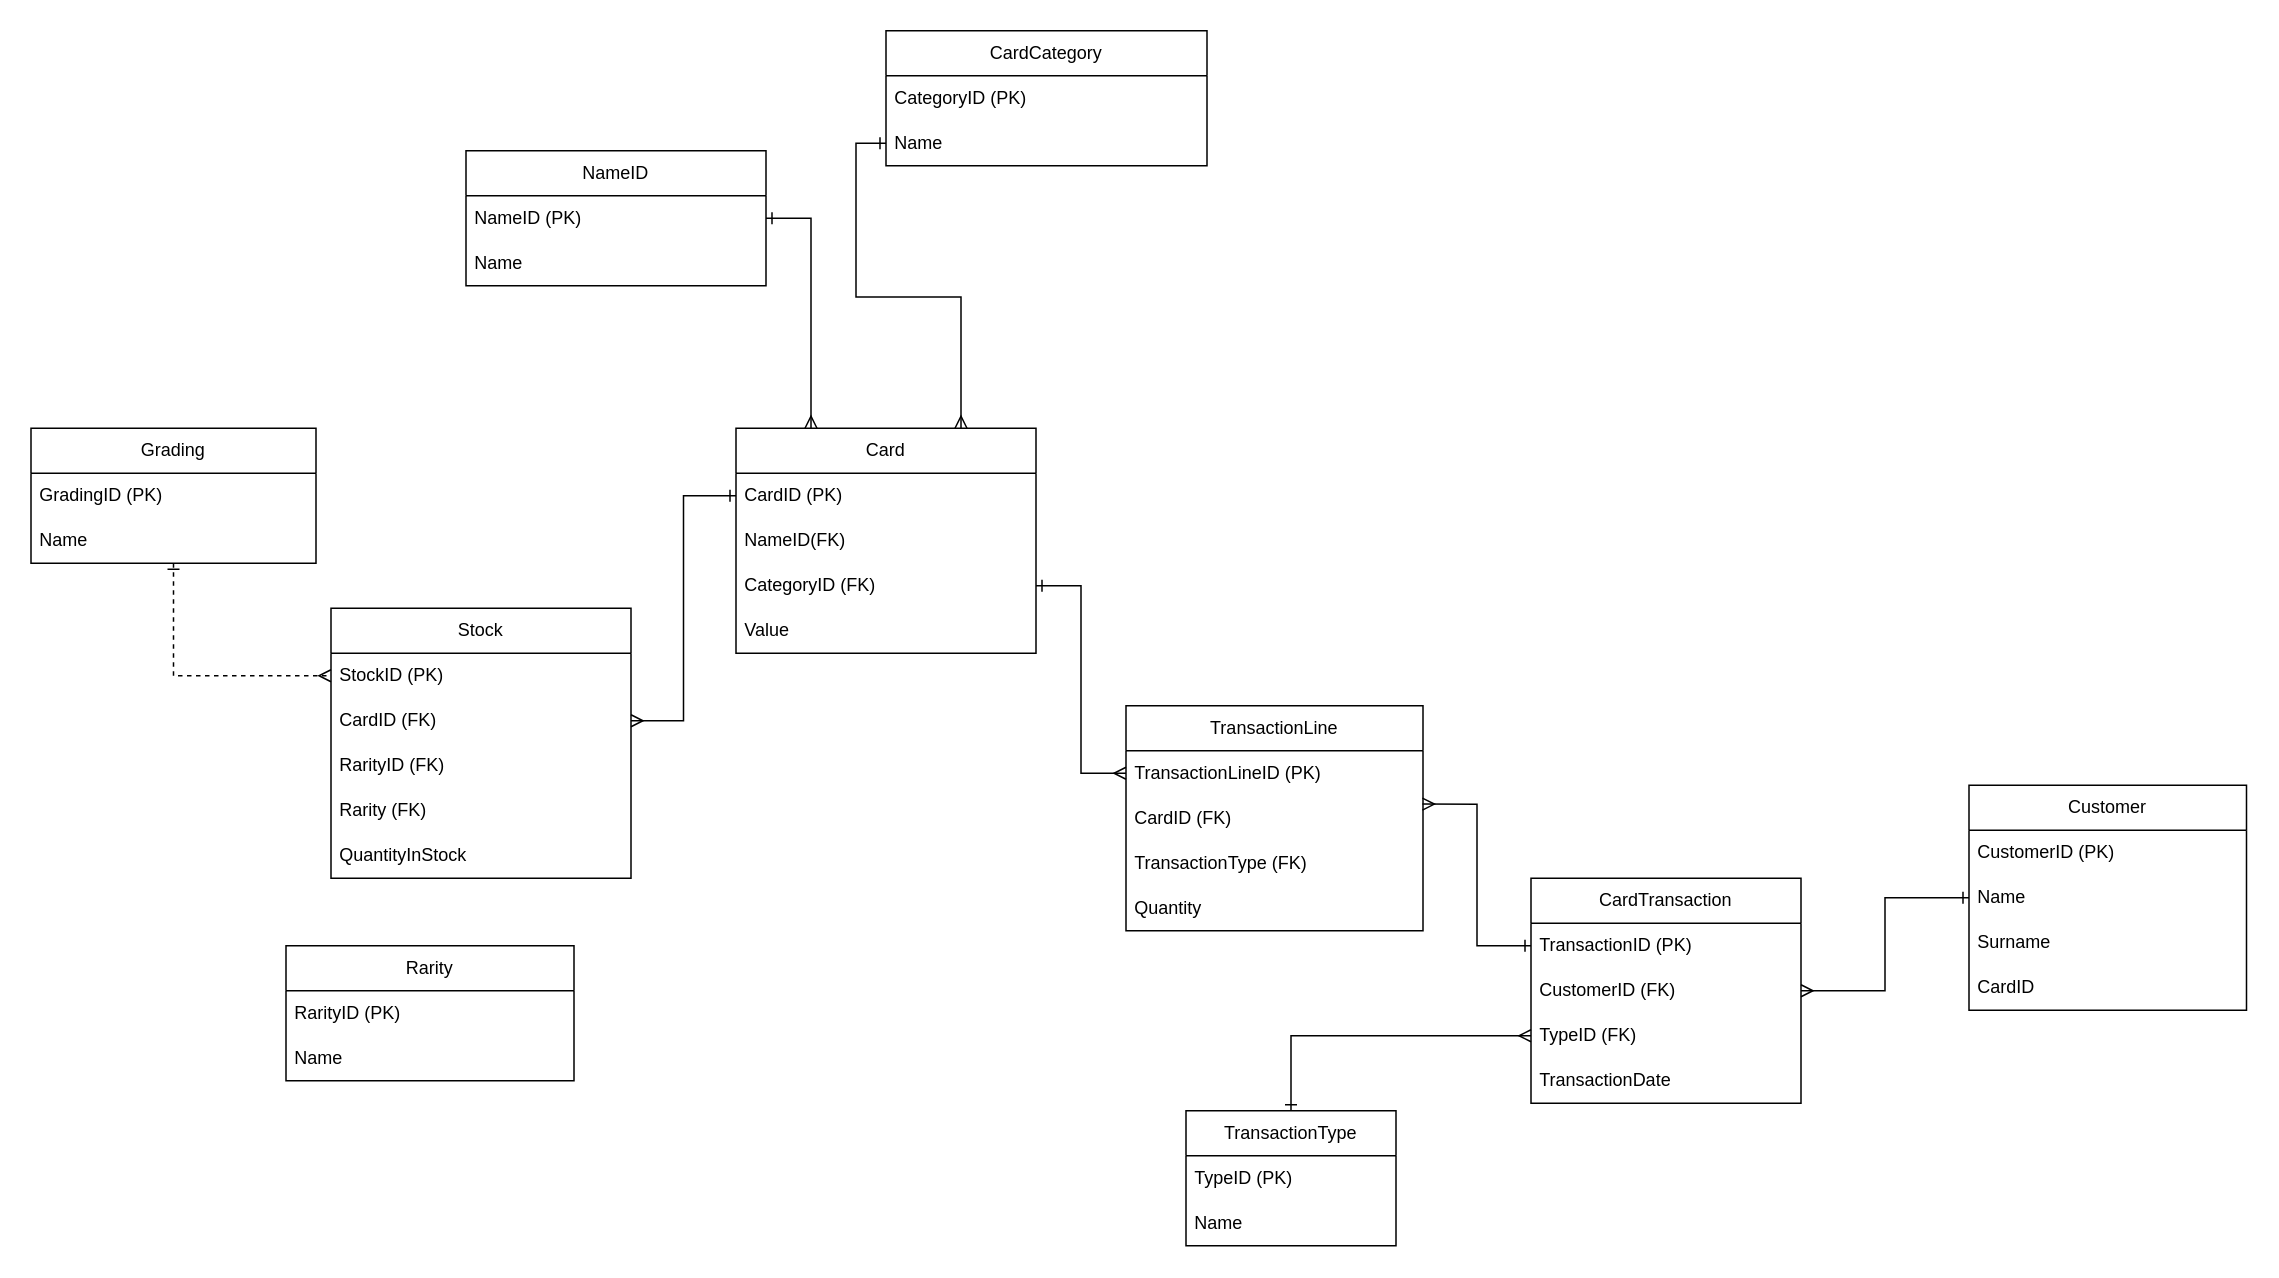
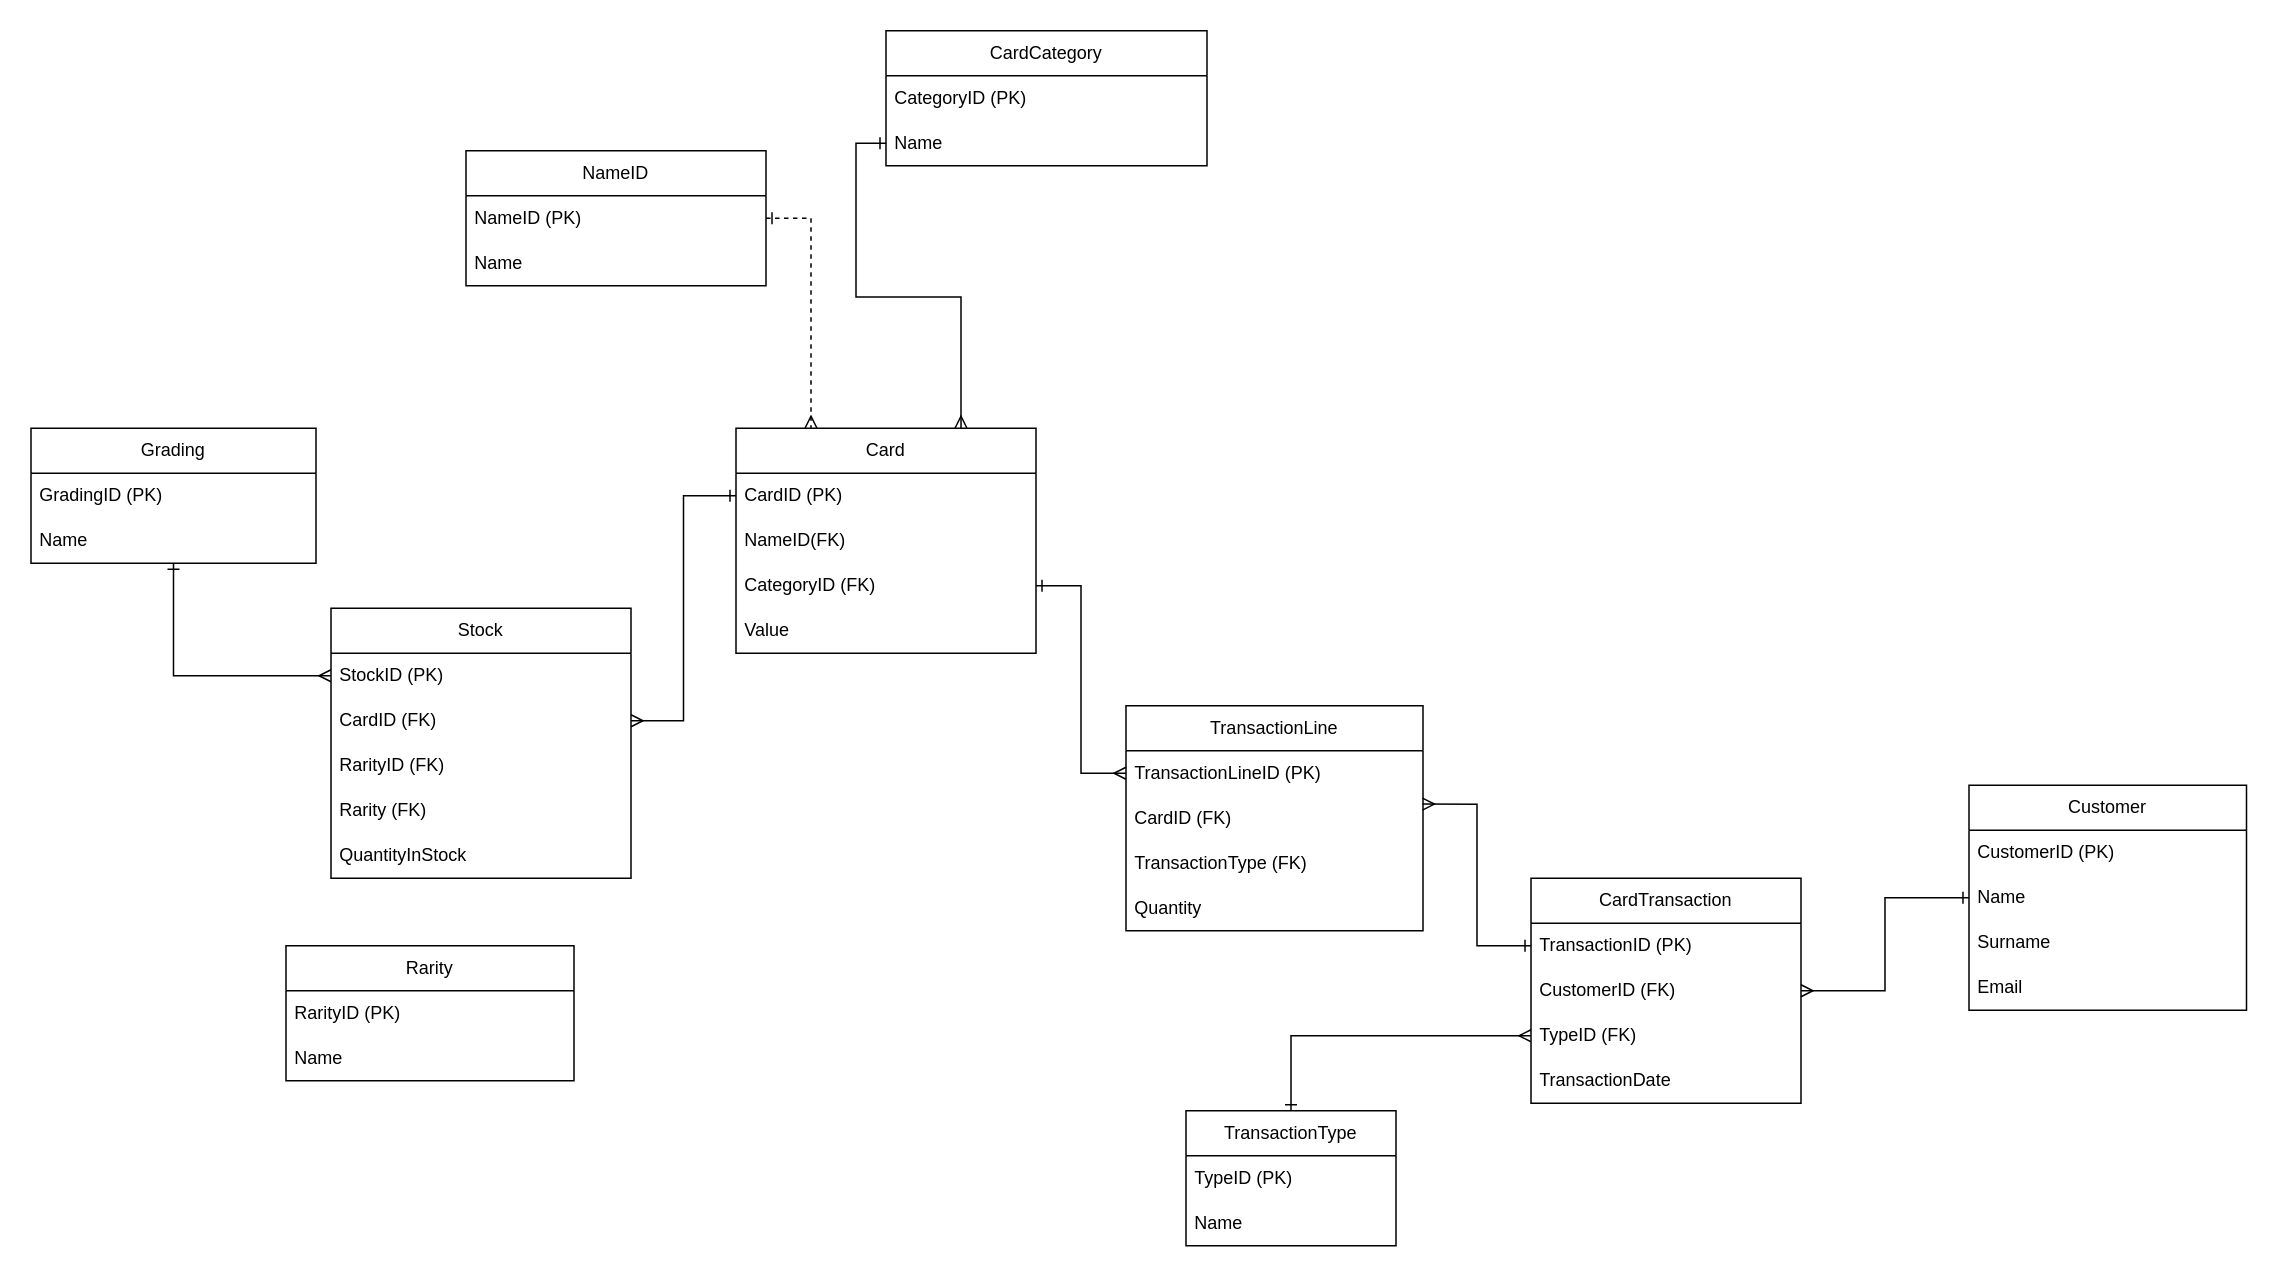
- <mxCell id="49" style="edgeStyle=orthogonalEdgeStyle;rounded=0;orthogonalLoop=1;jettySize=auto;html=1;entryX=0.25;entryY=0;entryDx=0;entryDy=0;endArrow=ERmany;endFill=0;startArrow=ERone;startFill=0;" edge="1" parent="1" source="40" target="27"><mxGeometry relative="1" as="geometry" /></mxCell>
+ <mxCell id="49" style="edgeStyle=orthogonalEdgeStyle;rounded=0;orthogonalLoop=1;jettySize=auto;html=1;entryX=0.25;entryY=0;entryDx=0;entryDy=0;endArrow=ERmany;endFill=0;startArrow=ERone;startFill=0;dashed=1;" edge="1" parent="1" source="40" target="27"><mxGeometry relative="1" as="geometry" /></mxCell>
- <mxCell id="32" style="edgeStyle=orthogonalEdgeStyle;rounded=0;orthogonalLoop=1;jettySize=auto;html=1;entryX=0;entryY=0.5;entryDx=0;entryDy=0;endArrow=ERmany;endFill=0;startArrow=ERone;startFill=0;dashed=1;" edge="1" parent="1" source="33" target="43"><mxGeometry relative="1" as="geometry" /></mxCell>
+ <mxCell id="32" style="edgeStyle=orthogonalEdgeStyle;rounded=0;orthogonalLoop=1;jettySize=auto;html=1;entryX=0;entryY=0.5;entryDx=0;entryDy=0;endArrow=ERmany;endFill=0;startArrow=ERone;startFill=0;" edge="1" parent="1" source="33" target="43"><mxGeometry relative="1" as="geometry" /></mxCell>
- <mxCell id="11" value="CardID" style="text;strokeColor=none;fillColor=none;align=left;verticalAlign=middle;spacingLeft=4;spacingRight=4;overflow=hidden;points=[[0,0.5],[1,0.5]];portConstraint=eastwest;rotatable=0;whiteSpace=wrap;html=1;" parent="7" vertex="1"><mxGeometry y="120" width="185" height="30" as="geometry" /></mxCell>
+ <mxCell id="11" value="Email" style="text;strokeColor=none;fillColor=none;align=left;verticalAlign=middle;spacingLeft=4;spacingRight=4;overflow=hidden;points=[[0,0.5],[1,0.5]];portConstraint=eastwest;rotatable=0;whiteSpace=wrap;html=1;" parent="7" vertex="1"><mxGeometry y="120" width="185" height="30" as="geometry" /></mxCell>
